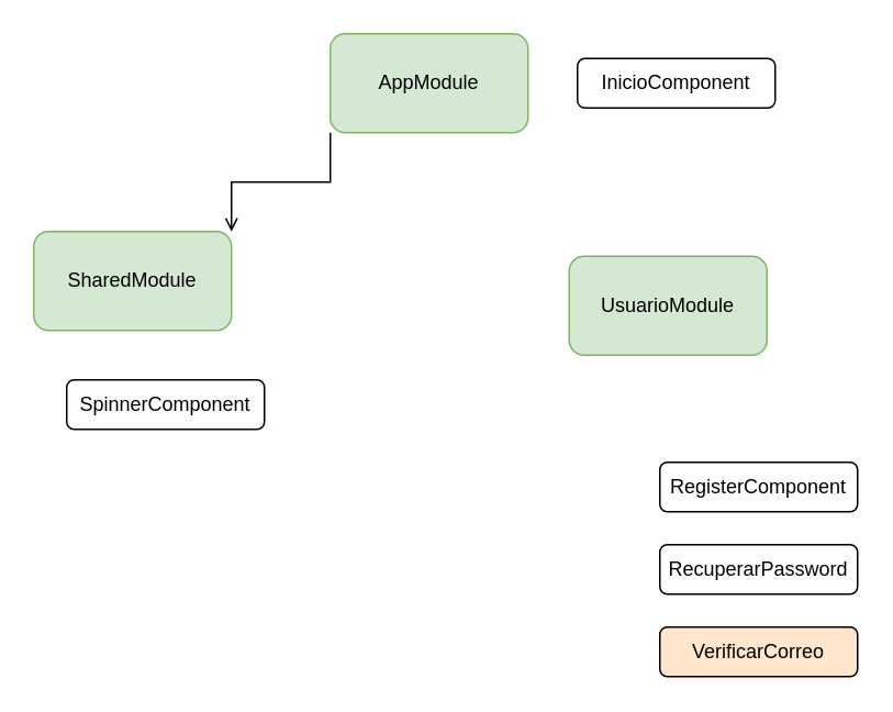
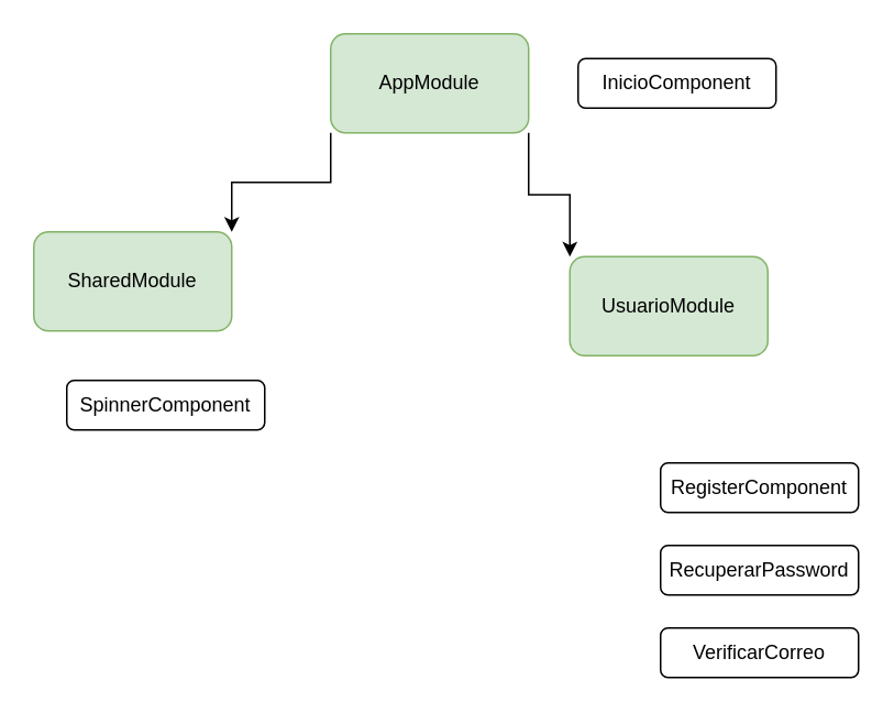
+ <mxCell id="3" style="edgeStyle=orthogonalEdgeStyle;rounded=0;orthogonalLoop=1;jettySize=auto;html=1;exitX=1;exitY=1;exitDx=0;exitDy=0;entryX=0;entryY=0;entryDx=0;entryDy=0;" edge="1" parent="1" source="4" target="6"><mxGeometry relative="1" as="geometry" /></mxCell>
- <mxCell id="2" style="edgeStyle=orthogonalEdgeStyle;rounded=0;orthogonalLoop=1;jettySize=auto;html=1;exitX=0;exitY=1;exitDx=0;exitDy=0;entryX=1;entryY=0;entryDx=0;entryDy=0;exitPerimeter=0;endArrow=open;" edge="1" parent="1" source="4" target="7"><mxGeometry relative="1" as="geometry" /></mxCell>
+ <mxCell id="2" style="edgeStyle=orthogonalEdgeStyle;rounded=0;orthogonalLoop=1;jettySize=auto;html=1;exitX=0;exitY=1;exitDx=0;exitDy=0;entryX=1;entryY=0;entryDx=0;entryDy=0;exitPerimeter=0;" edge="1" parent="1" source="4" target="7"><mxGeometry relative="1" as="geometry" /></mxCell>
- <mxCell id="10" value="VerificarCorreo" style="rounded=1;whiteSpace=wrap;html=1;fillColor=#ffe6cc;" vertex="1" parent="1"><mxGeometry x="400" y="380" width="120" height="30" as="geometry" /></mxCell>
+ <mxCell id="10" value="VerificarCorreo" style="rounded=1;whiteSpace=wrap;html=1;" vertex="1" parent="1"><mxGeometry x="400" y="380" width="120" height="30" as="geometry" /></mxCell>
